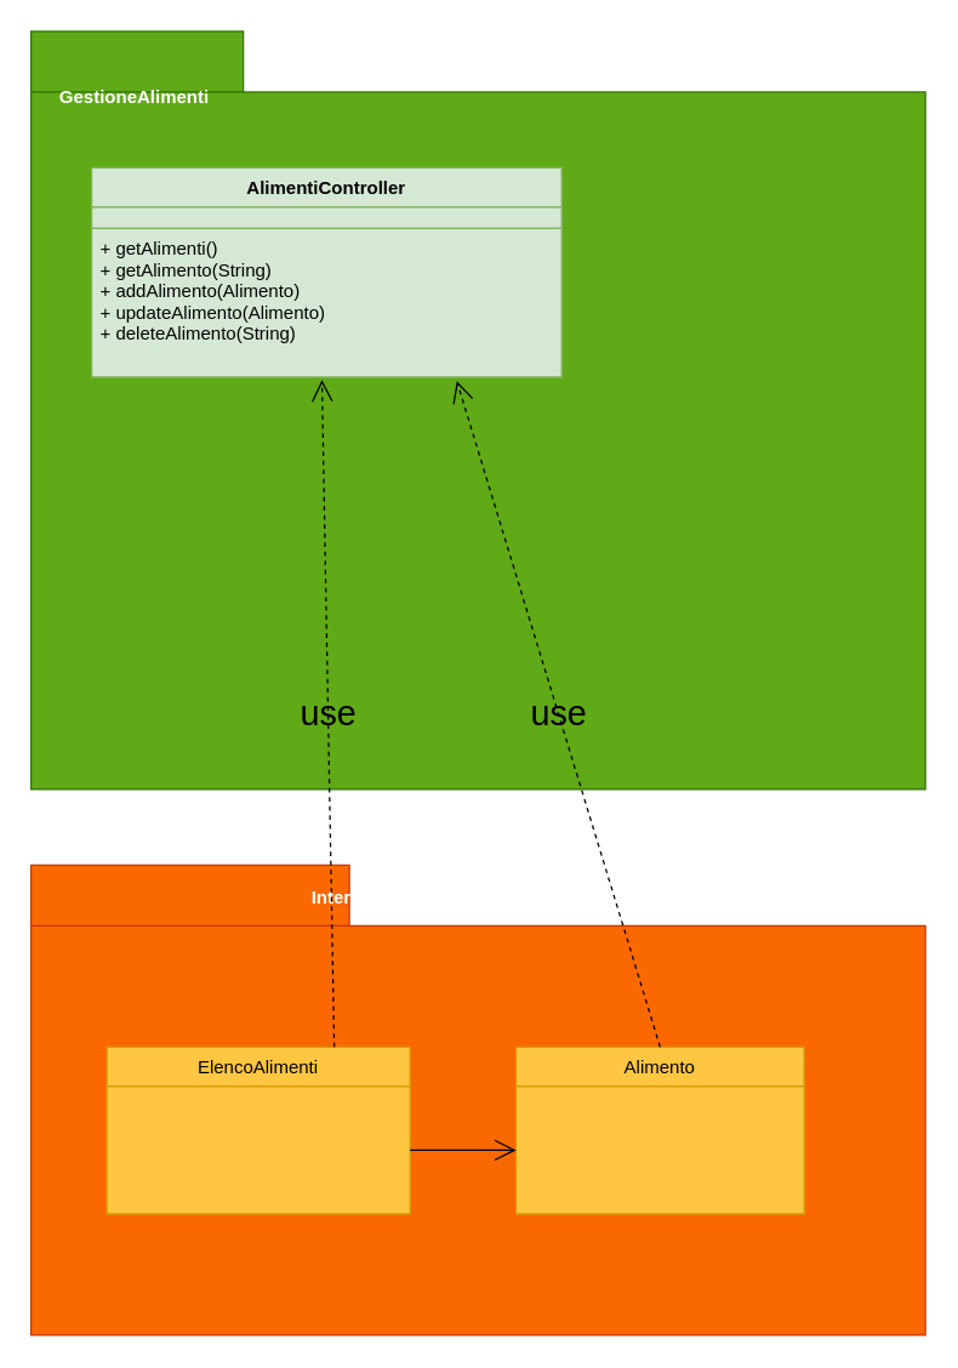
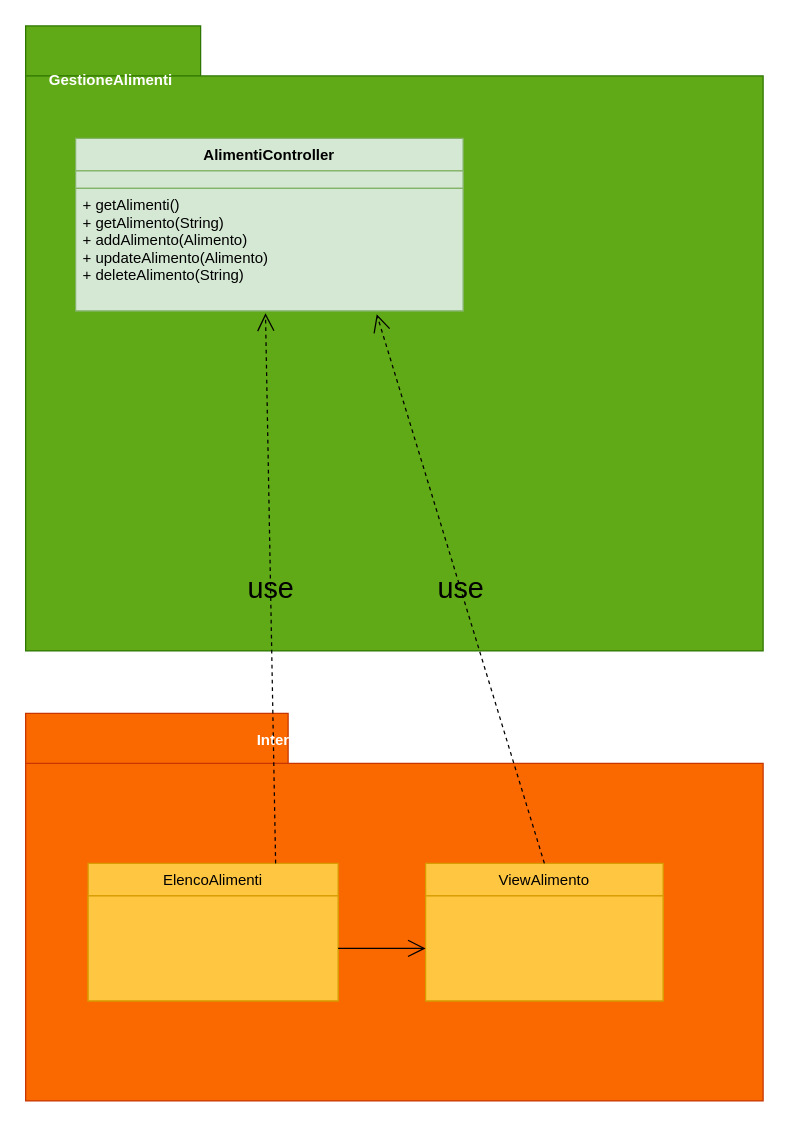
- <mxCell id="10" value="Alimento" style="swimlane;fontStyle=0;childLayout=stackLayout;horizontal=1;startSize=26;fillColor=#FFC642;horizontalStack=0;resizeParent=1;resizeParentMax=0;resizeLast=0;collapsible=1;marginBottom=0;strokeColor=#d79b00;" parent="1" vertex="1"><mxGeometry x="340" y="690" width="190" height="110" as="geometry" /></mxCell>
+ <mxCell id="10" value="ViewAlimento" style="swimlane;fontStyle=0;childLayout=stackLayout;horizontal=1;startSize=26;fillColor=#FFC642;horizontalStack=0;resizeParent=1;resizeParentMax=0;resizeLast=0;collapsible=1;marginBottom=0;strokeColor=#d79b00;" parent="1" vertex="1"><mxGeometry x="340" y="690" width="190" height="110" as="geometry" /></mxCell>
